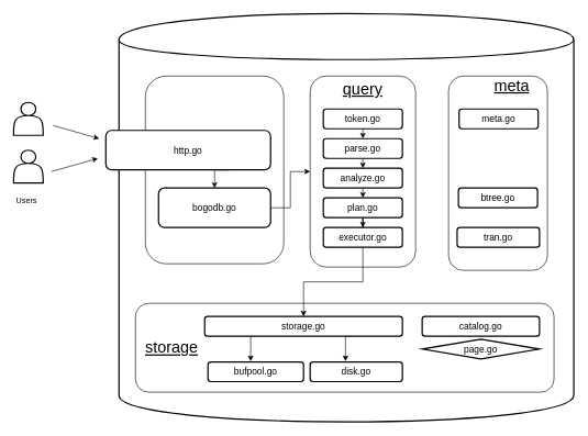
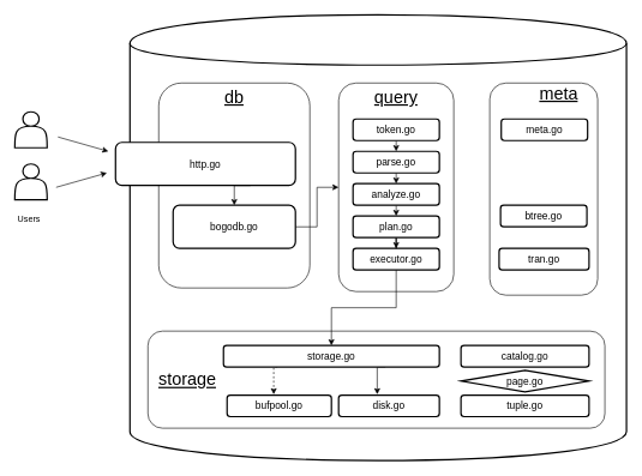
+ <mxCell id="29" value="&lt;span style=&quot;font-size: 24px&quot;&gt;&lt;u&gt;db&lt;/u&gt;&lt;/span&gt;" style="text;html=1;strokeColor=none;fillColor=none;align=center;verticalAlign=middle;whiteSpace=wrap;rounded=0;" vertex="1" parent="1"><mxGeometry x="305" y="125" width="40" height="20" as="geometry" /></mxCell>
- <mxCell id="18" style="edgeStyle=orthogonalEdgeStyle;rounded=0;orthogonalLoop=1;jettySize=auto;html=1;exitX=0.25;exitY=1;exitDx=0;exitDy=0;entryX=0.447;entryY=-0.033;entryDx=0;entryDy=0;entryPerimeter=0;" edge="1" parent="1" source="20" target="21"><mxGeometry relative="1" as="geometry" /></mxCell>
+ <mxCell id="18" style="edgeStyle=orthogonalEdgeStyle;rounded=0;orthogonalLoop=1;jettySize=auto;html=1;exitX=0.25;exitY=1;exitDx=0;exitDy=0;entryX=0.447;entryY=-0.033;entryDx=0;entryDy=0;entryPerimeter=0;dashed=1;" edge="1" parent="1" source="20" target="21"><mxGeometry relative="1" as="geometry" /></mxCell>
+ <mxCell id="40" value="&lt;font style=&quot;font-size: 14px&quot;&gt;tuple.go&lt;/font&gt;" style="rounded=1;whiteSpace=wrap;html=1;strokeWidth=2;" vertex="1" parent="1"><mxGeometry x="640" y="549" width="178" height="30" as="geometry" /></mxCell>
